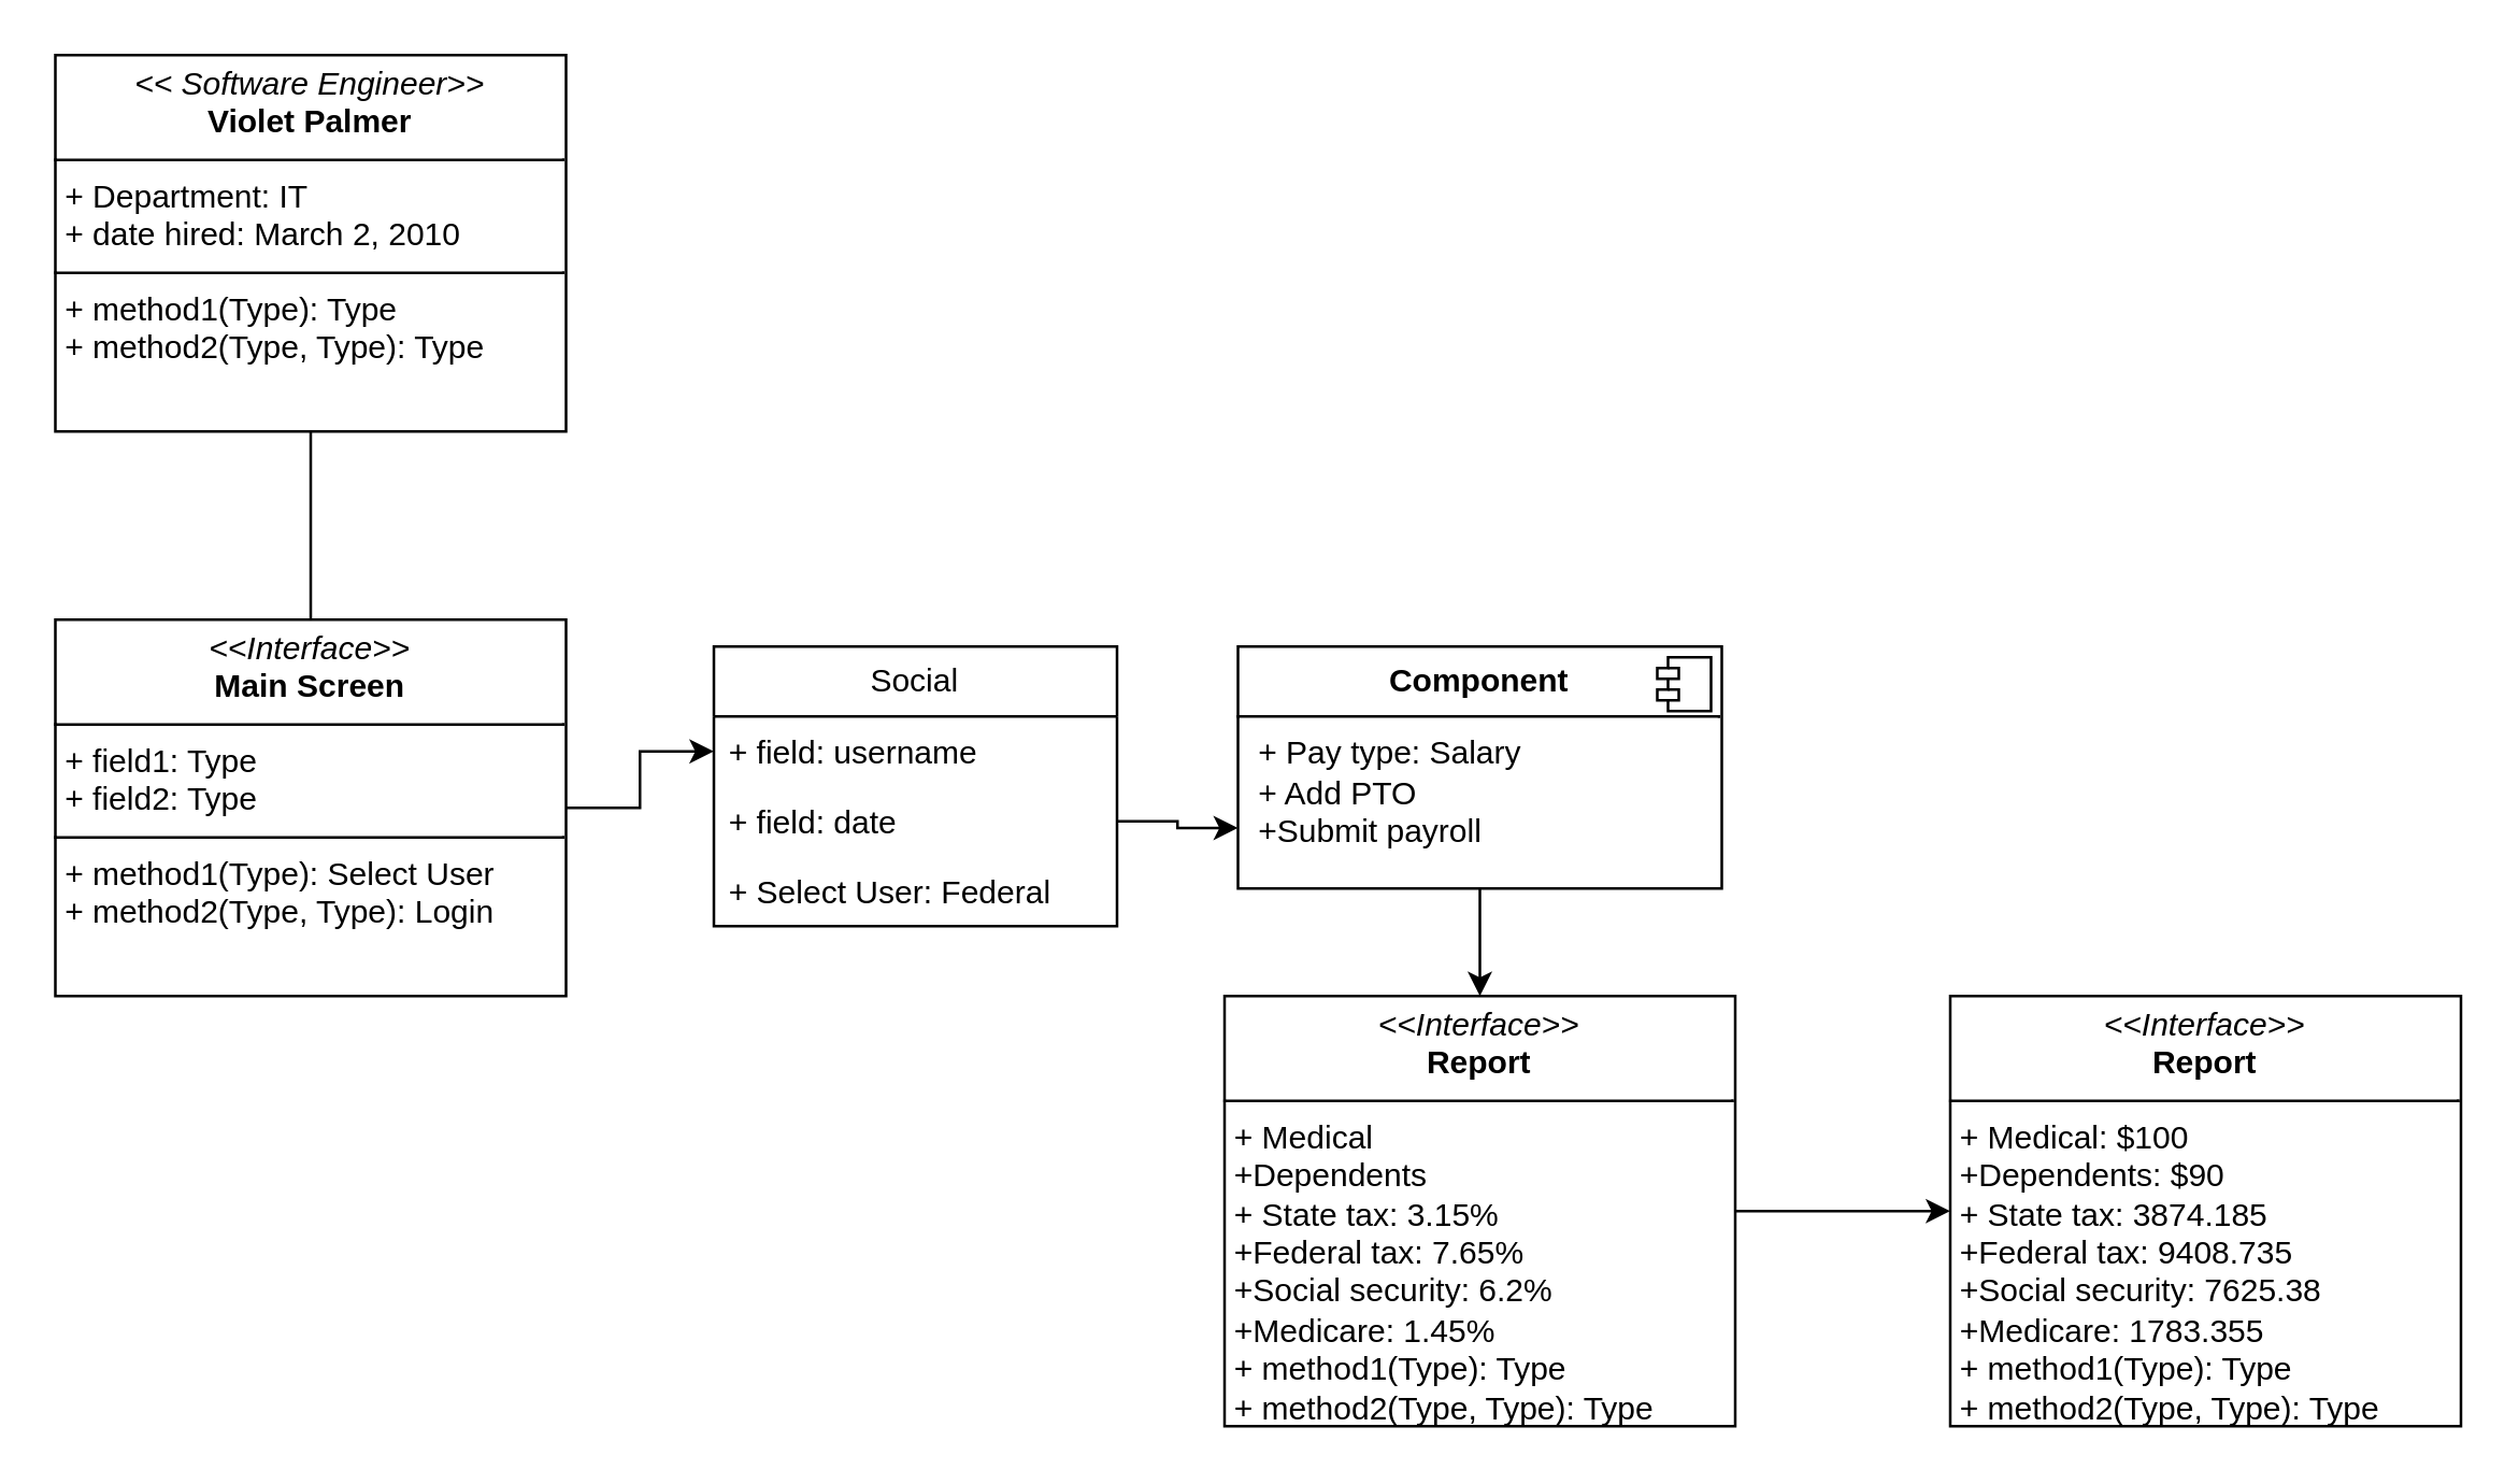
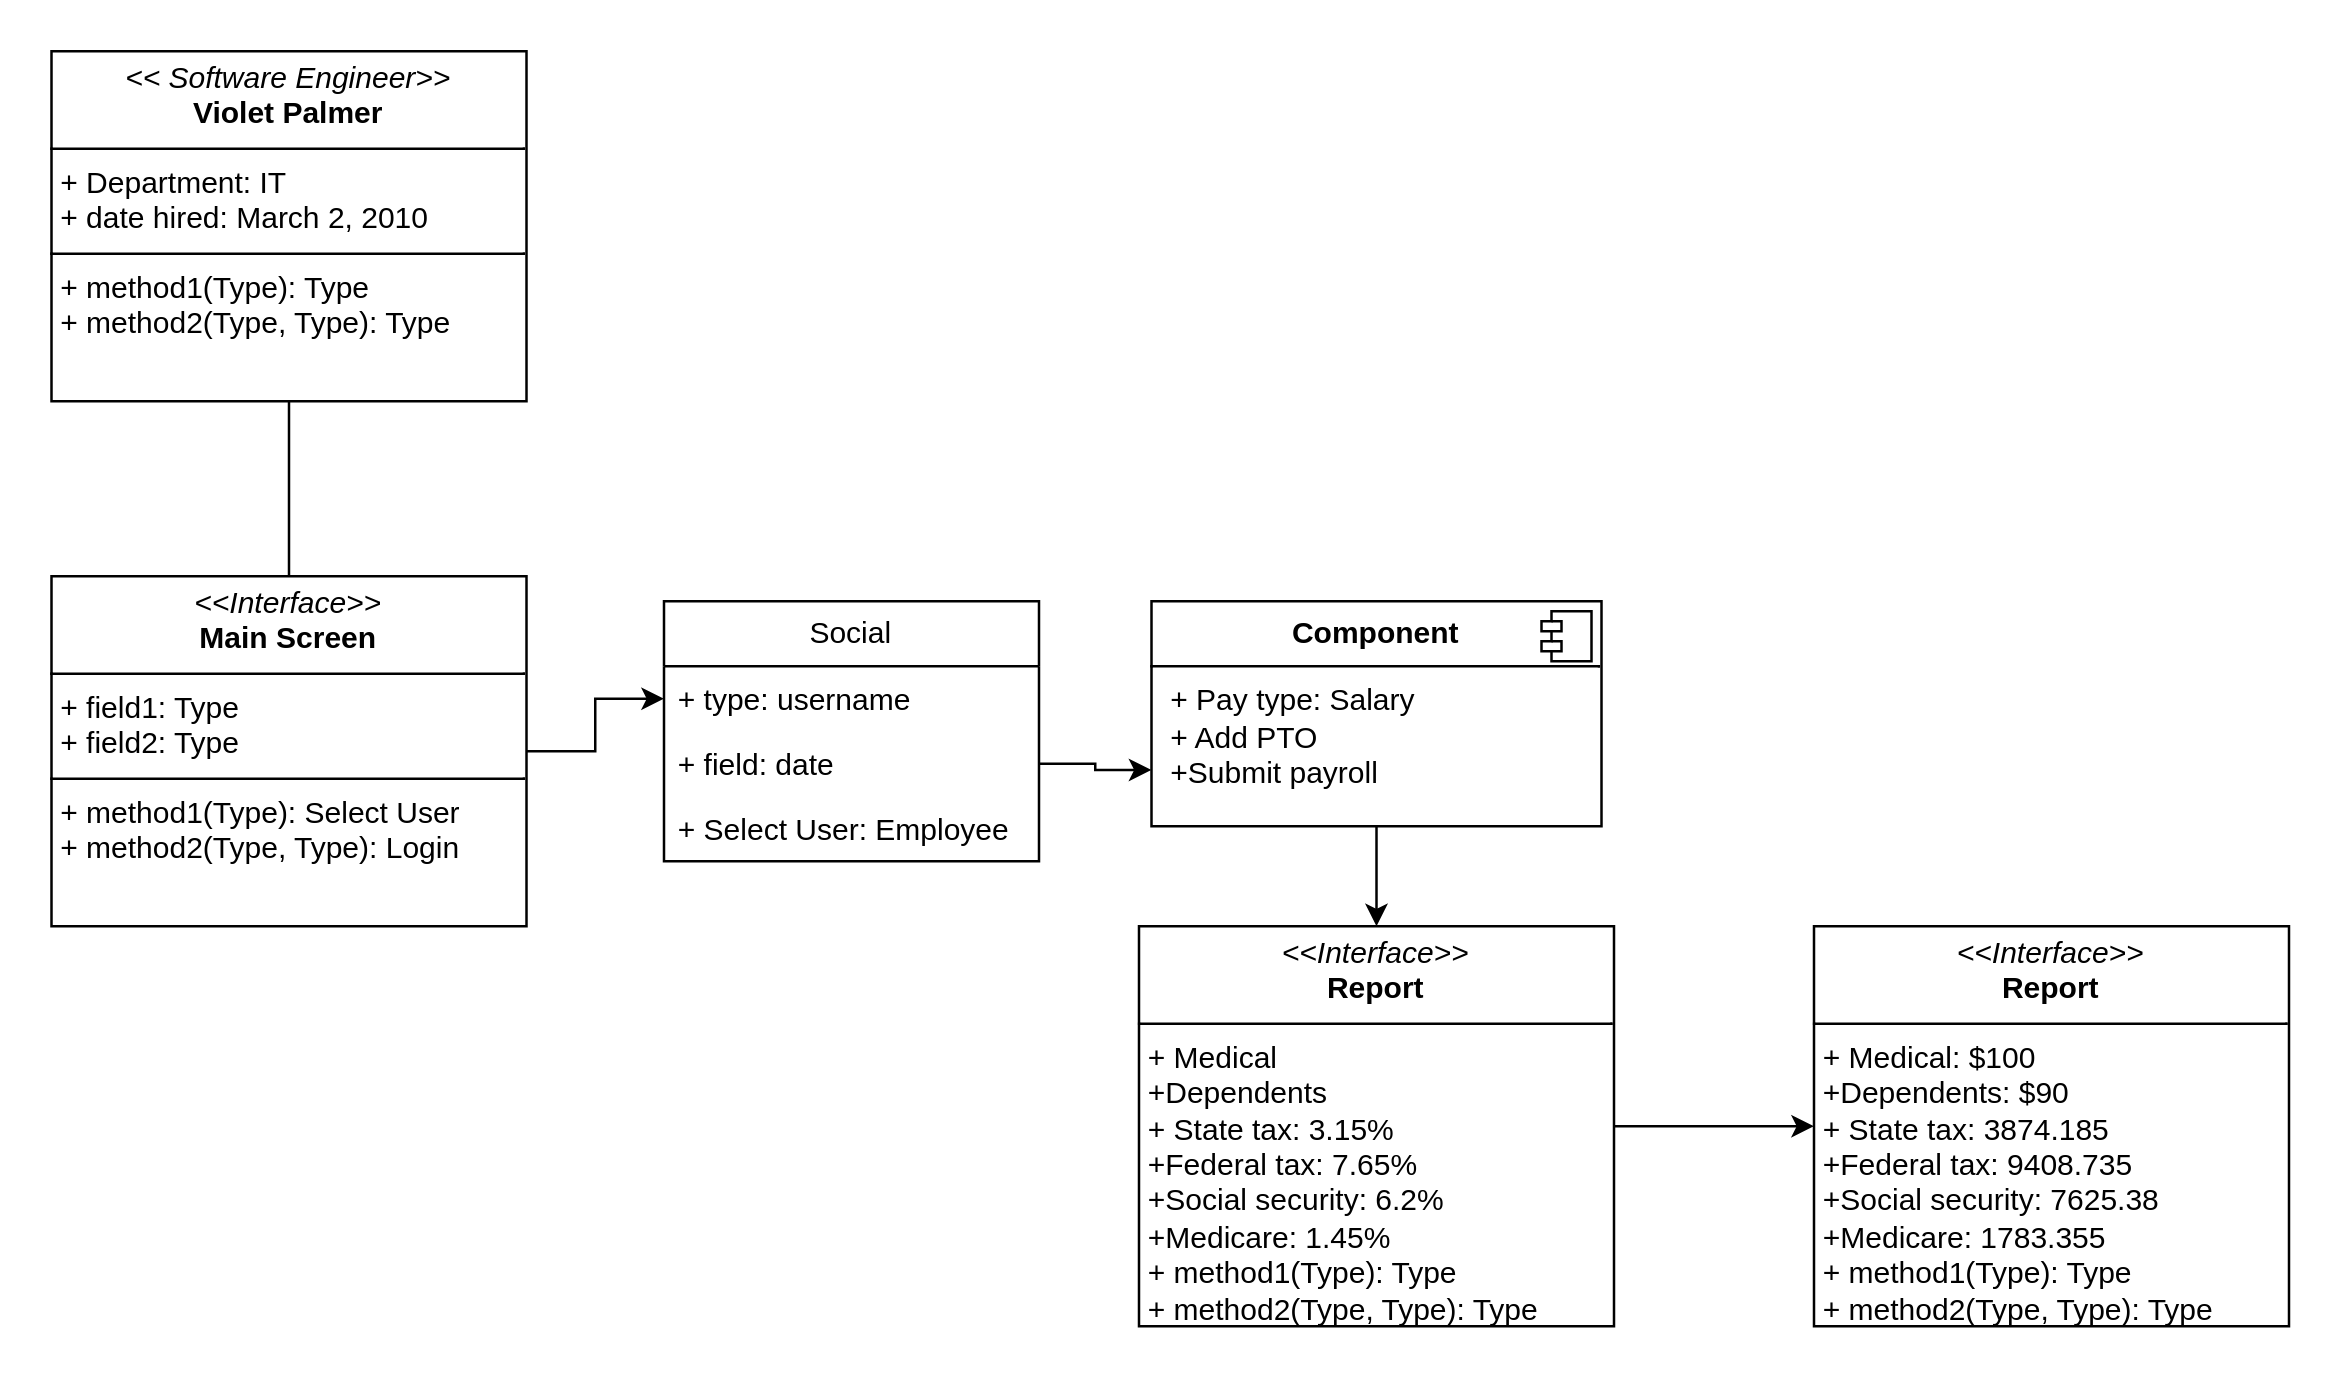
- <mxCell id="5" value="+ field: username" style="text;strokeColor=none;fillColor=none;align=left;verticalAlign=top;spacingLeft=4;spacingRight=4;overflow=hidden;rotatable=0;points=[[0,0.5],[1,0.5]];portConstraint=eastwest;whiteSpace=wrap;html=1;" parent="4" vertex="1"><mxGeometry y="26" width="150" height="26" as="geometry" /></mxCell>
+ <mxCell id="5" value="+ type: username" style="text;strokeColor=none;fillColor=none;align=left;verticalAlign=top;spacingLeft=4;spacingRight=4;overflow=hidden;rotatable=0;points=[[0,0.5],[1,0.5]];portConstraint=eastwest;whiteSpace=wrap;html=1;" parent="4" vertex="1"><mxGeometry y="26" width="150" height="26" as="geometry" /></mxCell>
- <mxCell id="7" value="+ Select User: Federal" style="text;strokeColor=none;fillColor=none;align=left;verticalAlign=top;spacingLeft=4;spacingRight=4;overflow=hidden;rotatable=0;points=[[0,0.5],[1,0.5]];portConstraint=eastwest;whiteSpace=wrap;html=1;" parent="4" vertex="1"><mxGeometry y="78" width="150" height="26" as="geometry" /></mxCell>
+ <mxCell id="7" value="+ Select User: Employee" style="text;strokeColor=none;fillColor=none;align=left;verticalAlign=top;spacingLeft=4;spacingRight=4;overflow=hidden;rotatable=0;points=[[0,0.5],[1,0.5]];portConstraint=eastwest;whiteSpace=wrap;html=1;" parent="4" vertex="1"><mxGeometry y="78" width="150" height="26" as="geometry" /></mxCell>
